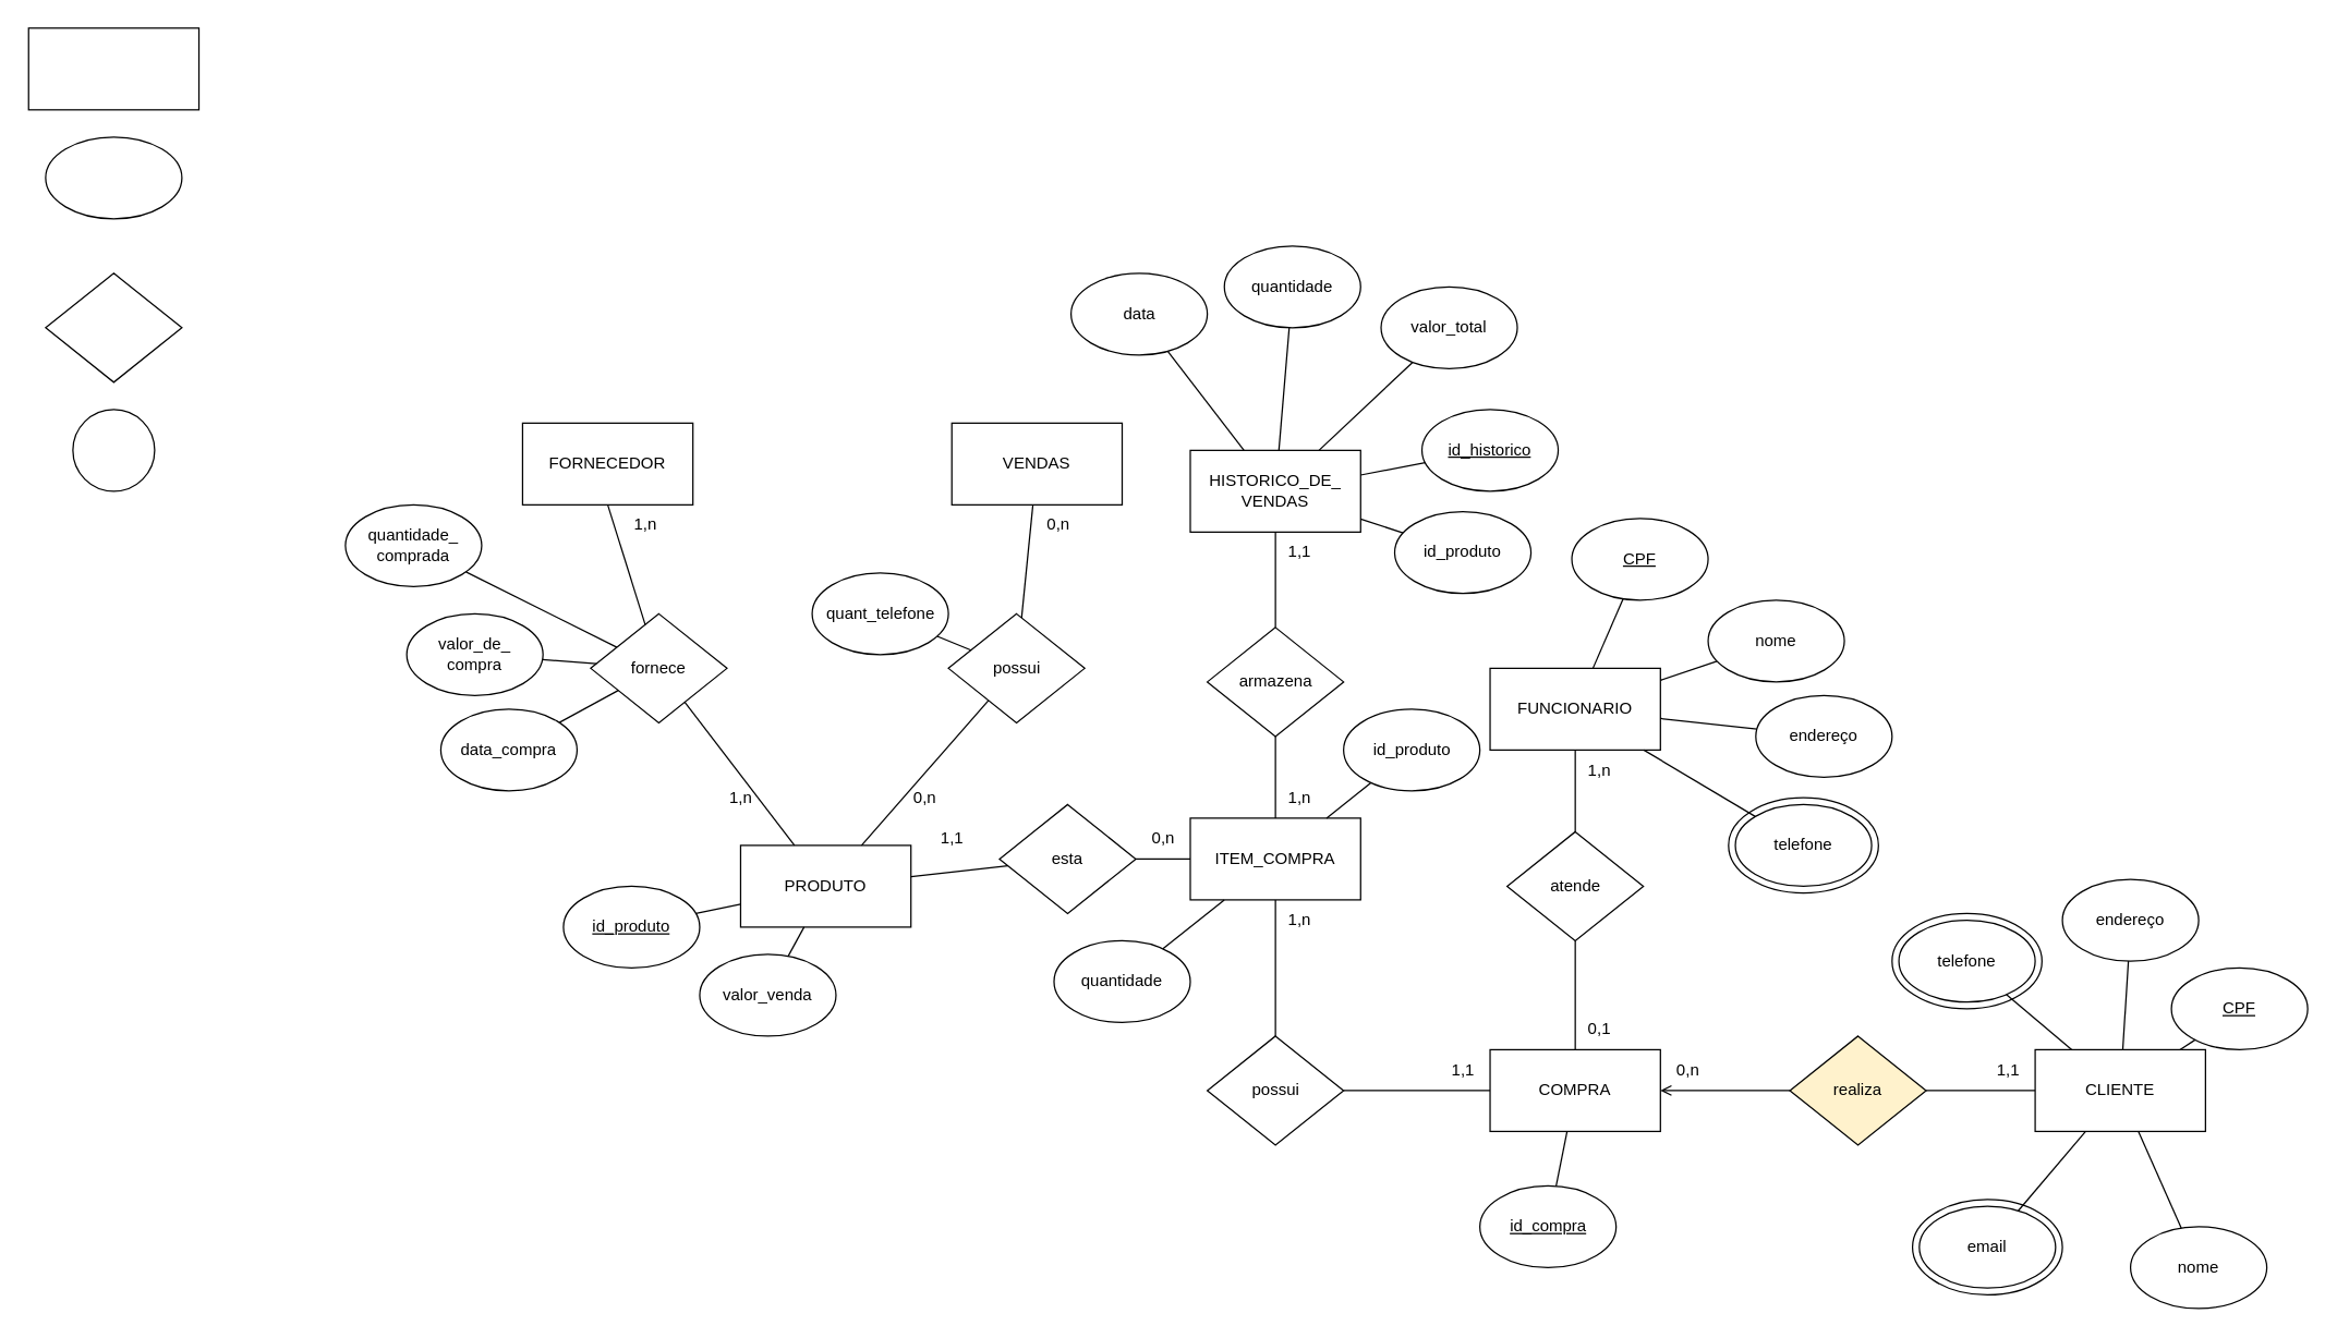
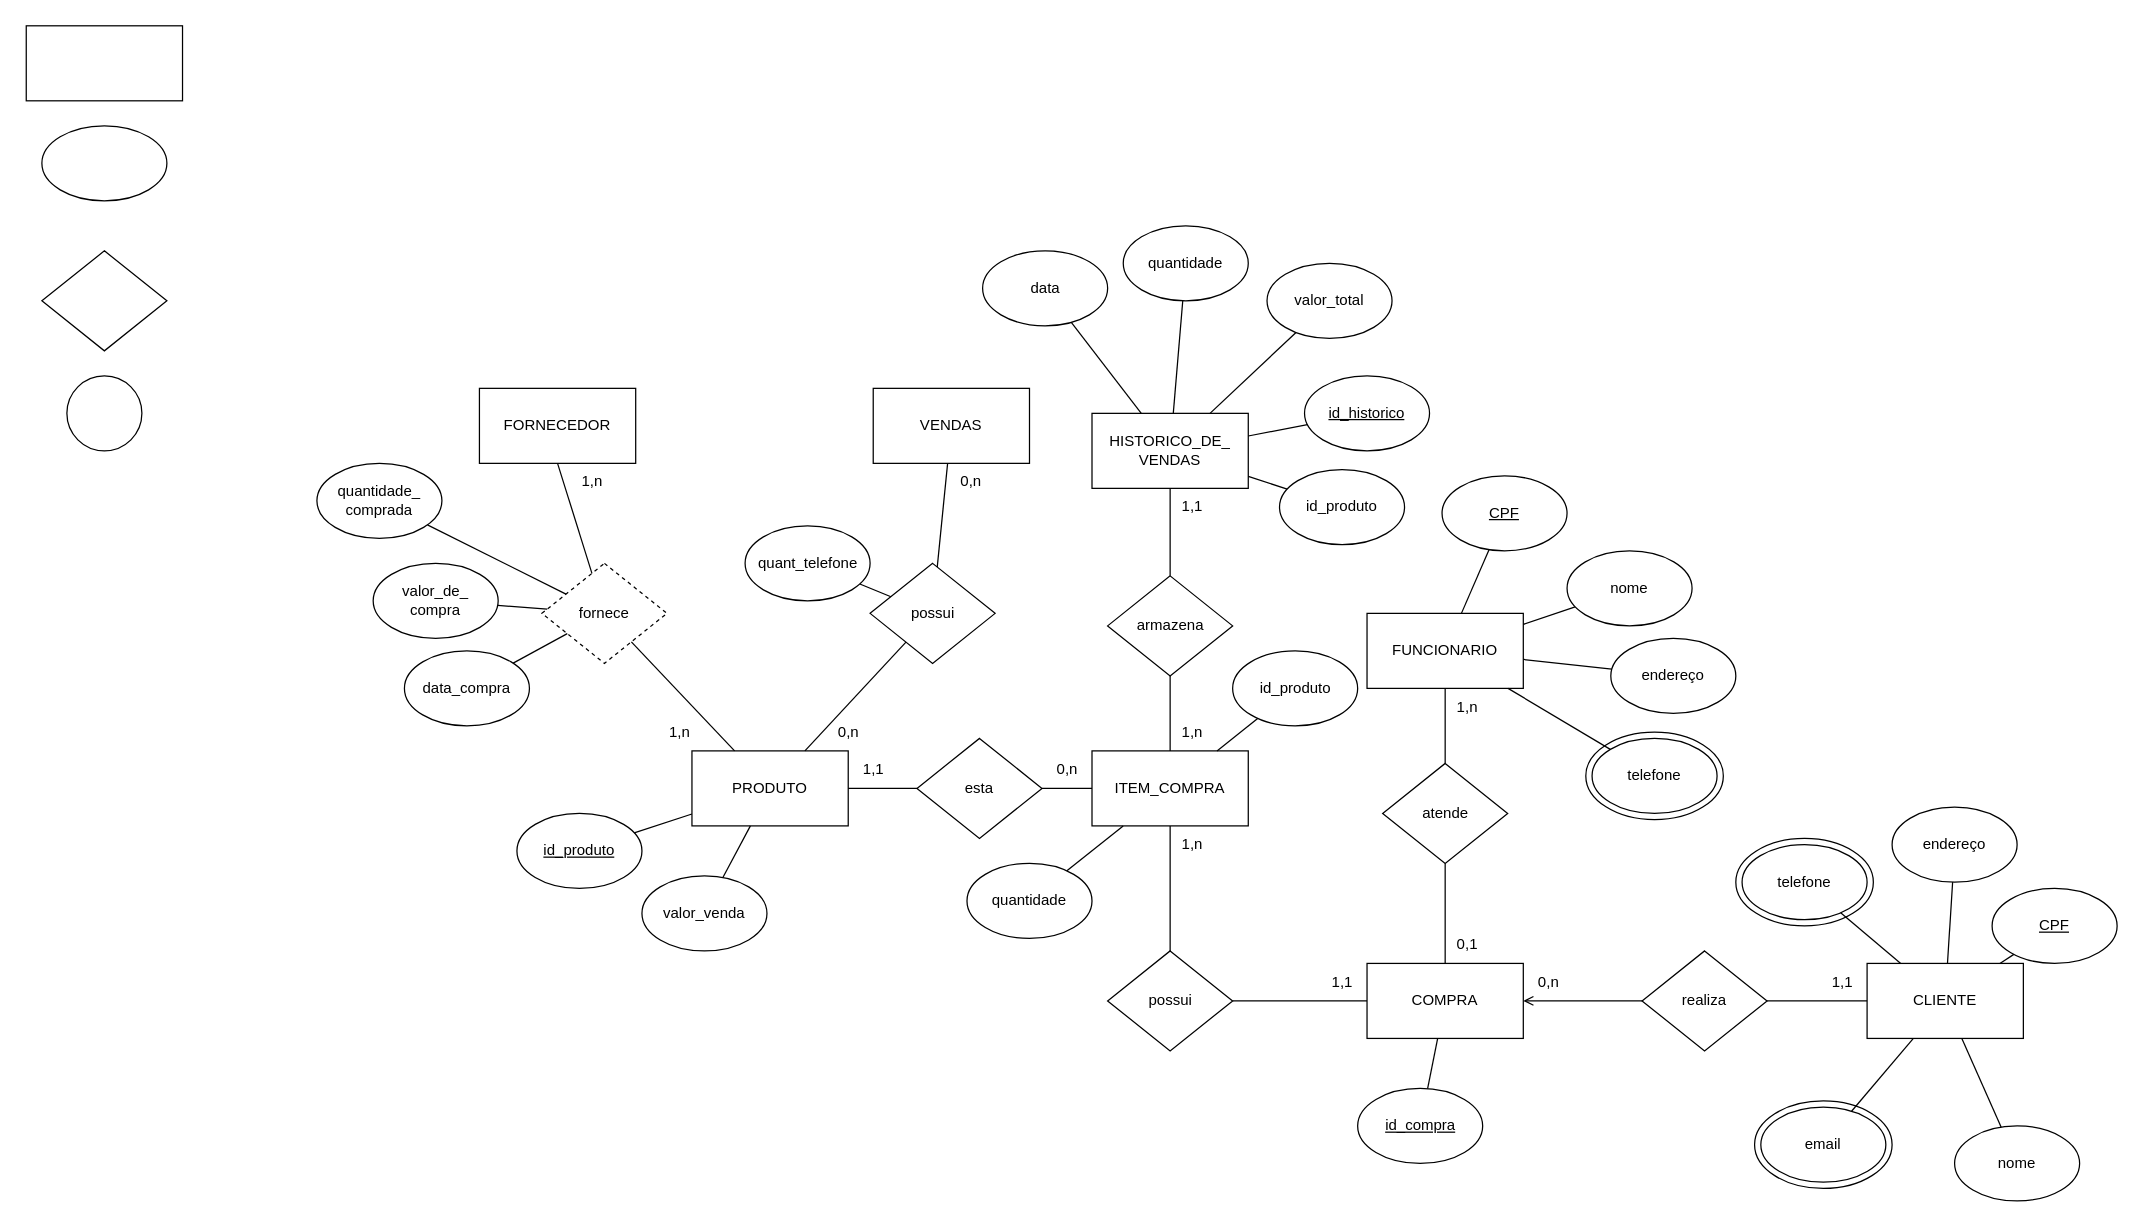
- <mxCell id="12" value="fornece" style="rhombus;whiteSpace=wrap;html=1;" vertex="1" parent="1"><mxGeometry x="433" y="450" width="100" height="80" as="geometry" /></mxCell>
+ <mxCell id="12" value="fornece" style="rhombus;whiteSpace=wrap;html=1;dashed=1;" vertex="1" parent="1"><mxGeometry x="433" y="450" width="100" height="80" as="geometry" /></mxCell>
- <mxCell id="4" value="PRODUTO" style="rounded=0;whiteSpace=wrap;html=1;" vertex="1" parent="1"><mxGeometry x="543" y="620" width="125" height="60" as="geometry" /></mxCell>
+ <mxCell id="4" value="PRODUTO" style="rounded=0;whiteSpace=wrap;html=1;" vertex="1" parent="1"><mxGeometry x="553" y="600" width="125" height="60" as="geometry" /></mxCell>
- <mxCell id="30" value="realiza" style="rhombus;whiteSpace=wrap;html=1;fillColor=#fff2cc;" vertex="1" parent="1"><mxGeometry x="1313" y="760" width="100" height="80" as="geometry" /></mxCell>
+ <mxCell id="30" value="realiza" style="rhombus;whiteSpace=wrap;html=1;" vertex="1" parent="1"><mxGeometry x="1313" y="760" width="100" height="80" as="geometry" /></mxCell>
